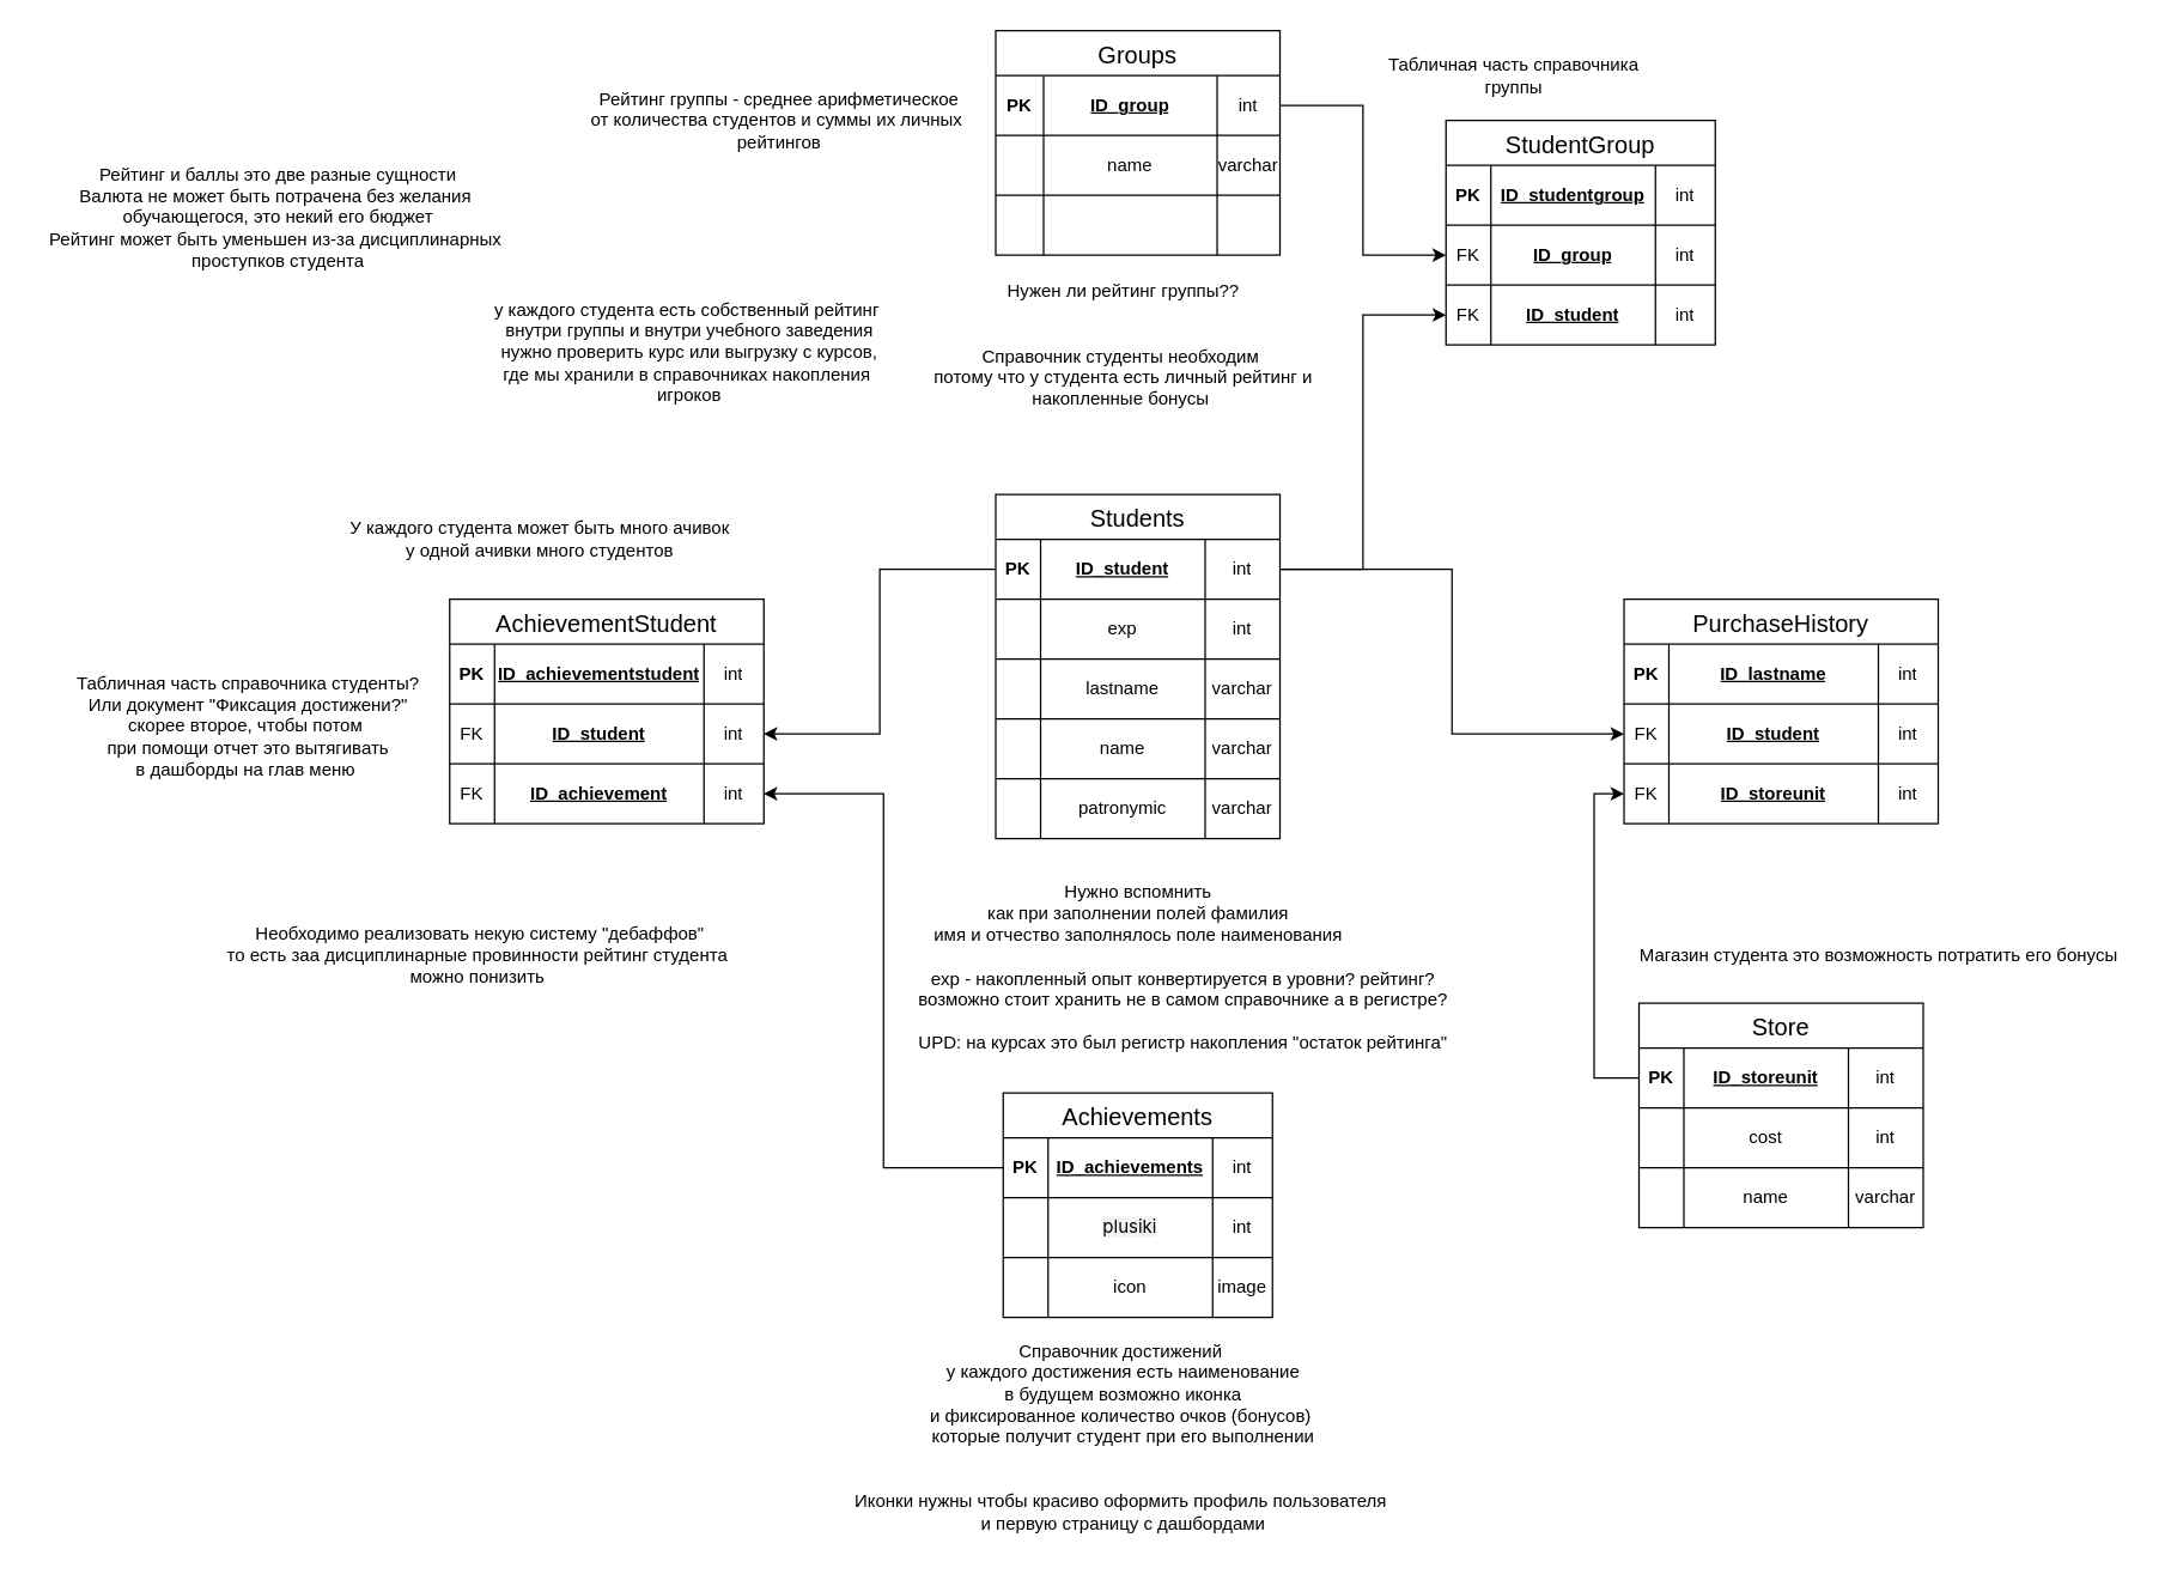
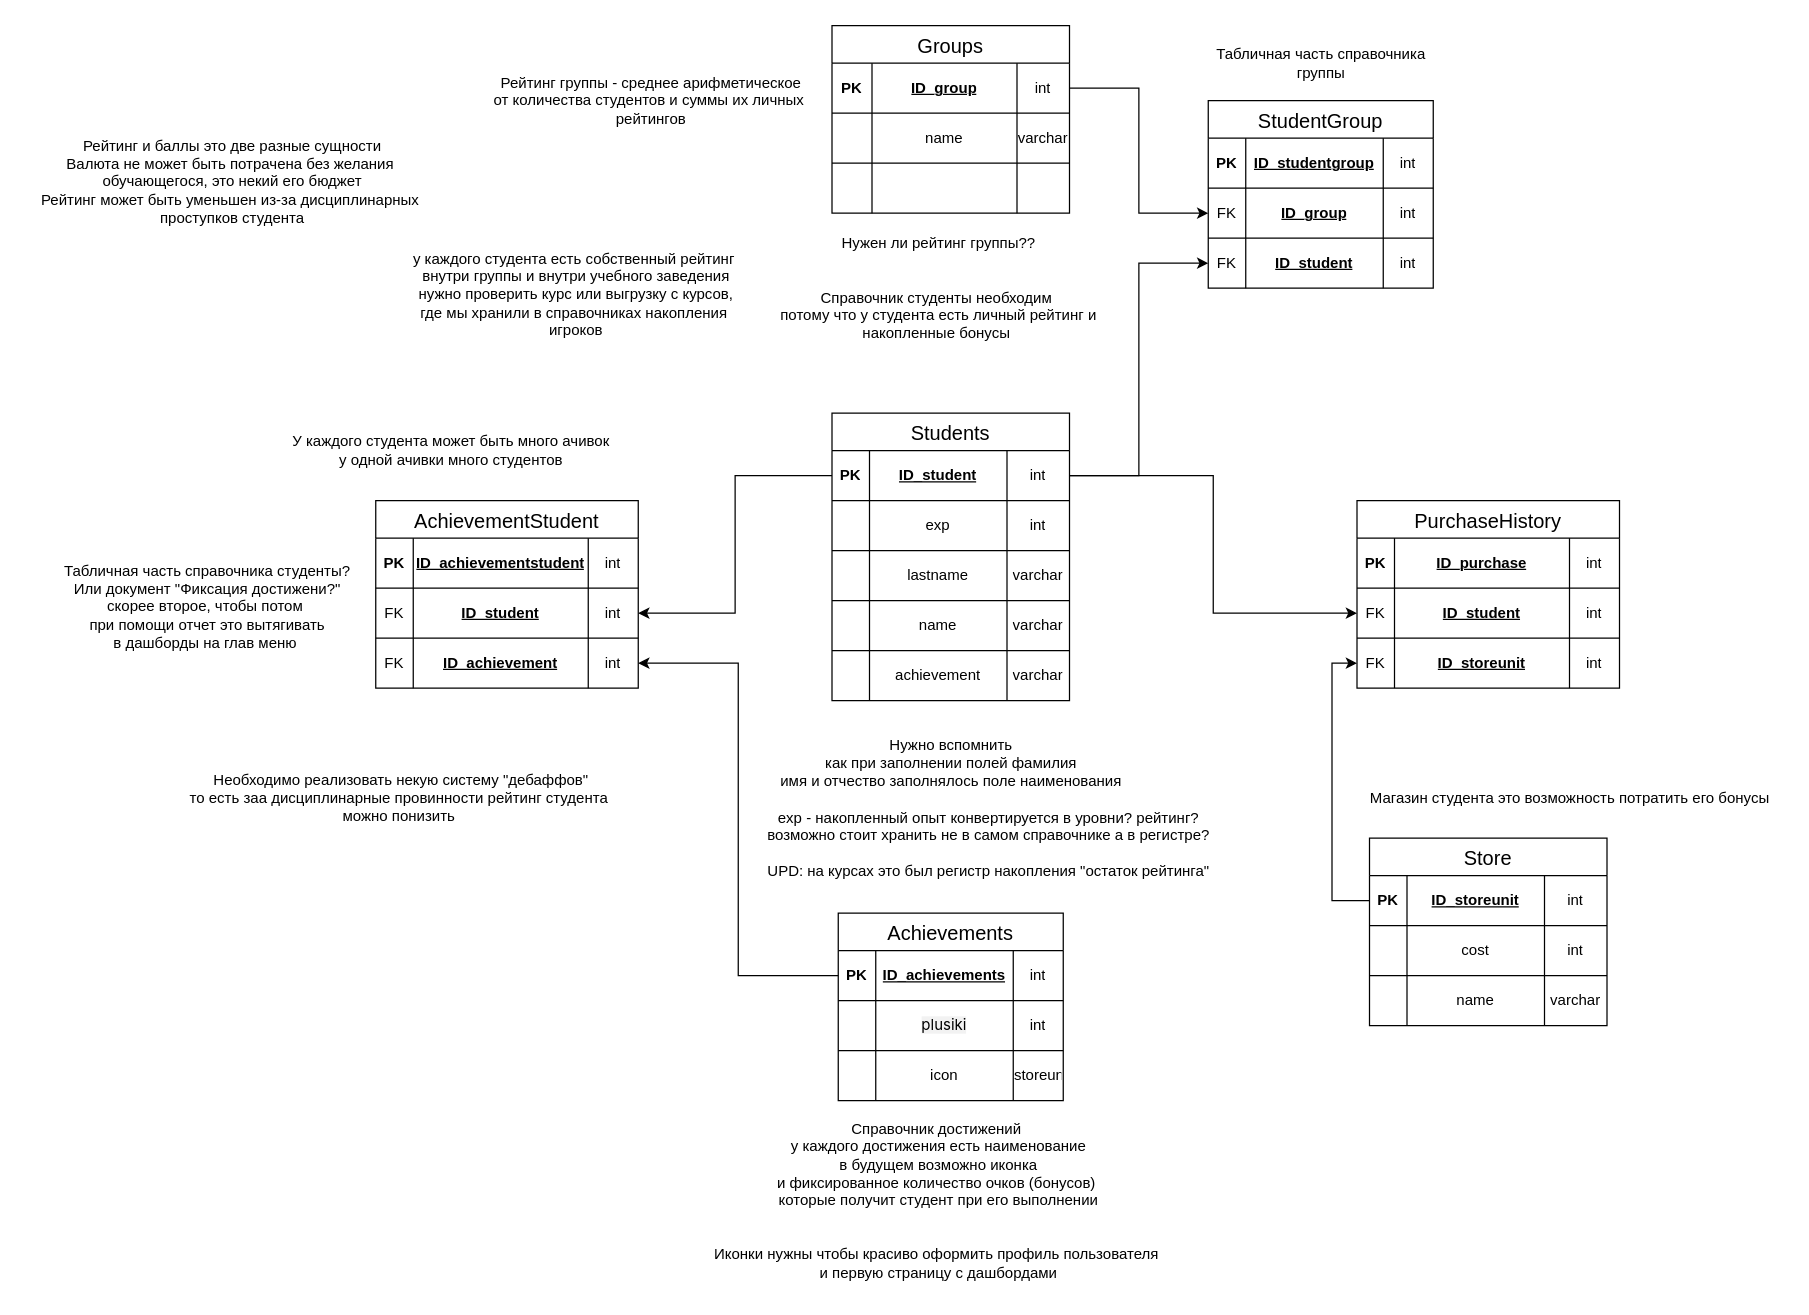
- <mxCell id="87" value="Табличная часть справочника&lt;div&gt;группы&lt;/div&gt;" style="text;html=1;align=center;verticalAlign=middle;resizable=0;points=[];autosize=1;strokeColor=none;fillColor=none;" vertex="1" parent="1"><mxGeometry x="916" y="30" width="190" height="40" as="geometry" /></mxCell>
+ <mxCell id="87" value="Табличная часть справочника&lt;div&gt;группы&lt;/div&gt;" style="text;html=1;align=center;verticalAlign=middle;resizable=0;points=[];autosize=1;strokeColor=none;fillColor=none;" vertex="1" parent="1"><mxGeometry x="961" y="30" width="190" height="40" as="geometry" /></mxCell>
- <mxCell id="107" value="&lt;span style=&quot;font-weight: 700; text-align: left; text-decoration-line: underline;&quot;&gt;ID_&lt;/span&gt;&lt;b&gt;&lt;u&gt;lastname&lt;/u&gt;&lt;/b&gt;" style="shape=partialRectangle;html=1;whiteSpace=wrap;connectable=0;strokeColor=inherit;overflow=hidden;fillColor=none;top=0;left=0;bottom=0;right=0;pointerEvents=1;fontSize=12;" vertex="1" parent="105"><mxGeometry x="30" width="140" height="40" as="geometry"><mxRectangle width="140" height="40" as="alternateBounds" /></mxGeometry></mxCell>
+ <mxCell id="107" value="&lt;span style=&quot;font-weight: 700; text-align: left; text-decoration-line: underline;&quot;&gt;ID_&lt;/span&gt;&lt;b&gt;&lt;u&gt;purchase&lt;/u&gt;&lt;/b&gt;" style="shape=partialRectangle;html=1;whiteSpace=wrap;connectable=0;strokeColor=inherit;overflow=hidden;fillColor=none;top=0;left=0;bottom=0;right=0;pointerEvents=1;fontSize=12;" vertex="1" parent="105"><mxGeometry x="30" width="140" height="40" as="geometry"><mxRectangle width="140" height="40" as="alternateBounds" /></mxGeometry></mxCell>
- <mxCell id="24" value="patronymic" style="shape=partialRectangle;html=1;whiteSpace=wrap;connectable=0;strokeColor=inherit;overflow=hidden;fillColor=none;top=0;left=0;bottom=0;right=0;pointerEvents=1;fontSize=12;" vertex="1" parent="22"><mxGeometry x="30" width="110" height="40" as="geometry"><mxRectangle width="110" height="40" as="alternateBounds" /></mxGeometry></mxCell>
+ <mxCell id="24" value="achievement" style="shape=partialRectangle;html=1;whiteSpace=wrap;connectable=0;strokeColor=inherit;overflow=hidden;fillColor=none;top=0;left=0;bottom=0;right=0;pointerEvents=1;fontSize=12;" vertex="1" parent="22"><mxGeometry x="30" width="110" height="40" as="geometry"><mxRectangle width="110" height="40" as="alternateBounds" /></mxGeometry></mxCell>
- <mxCell id="64" value="image" style="shape=partialRectangle;html=1;whiteSpace=wrap;connectable=0;strokeColor=inherit;overflow=hidden;fillColor=none;top=0;left=0;bottom=0;right=0;pointerEvents=1;fontSize=12;" vertex="1" parent="61"><mxGeometry x="140" width="40" height="40" as="geometry"><mxRectangle width="40" height="40" as="alternateBounds" /></mxGeometry></mxCell>
+ <mxCell id="64" value="storeunit" style="shape=partialRectangle;html=1;whiteSpace=wrap;connectable=0;strokeColor=inherit;overflow=hidden;fillColor=none;top=0;left=0;bottom=0;right=0;pointerEvents=1;fontSize=12;" vertex="1" parent="61"><mxGeometry x="140" width="40" height="40" as="geometry"><mxRectangle width="40" height="40" as="alternateBounds" /></mxGeometry></mxCell>
